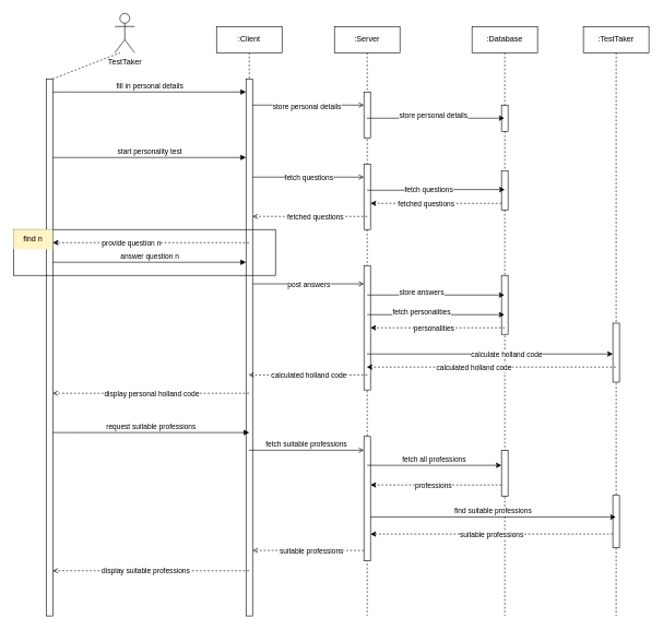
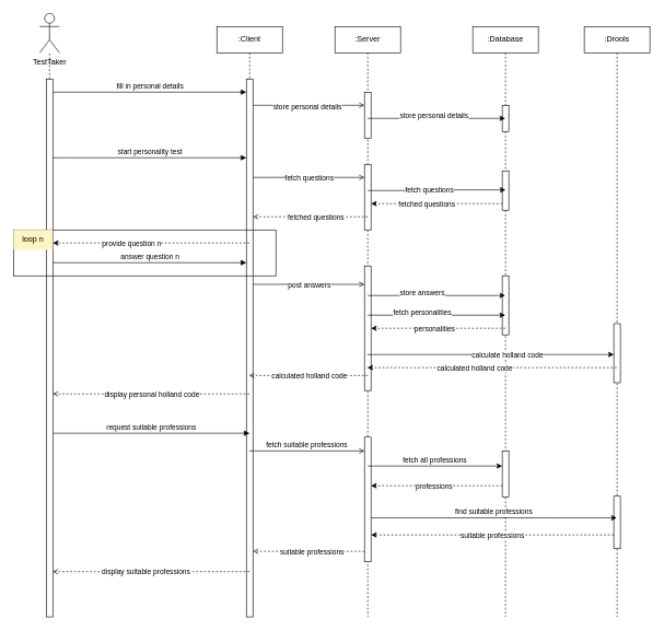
- <mxCell id="5" value="TestTaker" style="shape=umlActor;verticalLabelPosition=bottom;verticalAlign=top;html=1;outlineConnect=0;" vertex="1" parent="1"><mxGeometry x="175" y="20" width="30" height="60" as="geometry" /></mxCell>
+ <mxCell id="5" value="TestTaker" style="shape=umlActor;verticalLabelPosition=bottom;verticalAlign=top;html=1;outlineConnect=0;" vertex="1" parent="1"><mxGeometry x="60" y="20" width="30" height="60" as="geometry" /></mxCell>
- <mxCell id="13" value=":TestTaker" style="shape=umlLifeline;perimeter=lifelinePerimeter;whiteSpace=wrap;html=1;container=0;dropTarget=0;collapsible=0;recursiveResize=0;outlineConnect=0;portConstraint=eastwest;newEdgeStyle={&quot;edgeStyle&quot;:&quot;elbowEdgeStyle&quot;,&quot;elbow&quot;:&quot;vertical&quot;,&quot;curved&quot;:0,&quot;rounded&quot;:0};" vertex="1" parent="1"><mxGeometry x="890" y="40" width="100" height="900" as="geometry" /></mxCell>
+ <mxCell id="13" value=":Drools" style="shape=umlLifeline;perimeter=lifelinePerimeter;whiteSpace=wrap;html=1;container=0;dropTarget=0;collapsible=0;recursiveResize=0;outlineConnect=0;portConstraint=eastwest;newEdgeStyle={&quot;edgeStyle&quot;:&quot;elbowEdgeStyle&quot;,&quot;elbow&quot;:&quot;vertical&quot;,&quot;curved&quot;:0,&quot;rounded&quot;:0};" vertex="1" parent="1"><mxGeometry x="890" y="40" width="100" height="900" as="geometry" /></mxCell>
- <mxCell id="42" value="find n" style="text;html=1;strokeColor=none;fillColor=#FFF4C3;align=center;verticalAlign=middle;whiteSpace=wrap;rounded=0;" vertex="1" parent="1"><mxGeometry x="20" y="350" width="60" height="30" as="geometry" /></mxCell>
+ <mxCell id="42" value="loop n" style="text;html=1;strokeColor=none;fillColor=#FFF4C3;align=center;verticalAlign=middle;whiteSpace=wrap;rounded=0;" vertex="1" parent="1"><mxGeometry x="20" y="350" width="60" height="30" as="geometry" /></mxCell>
